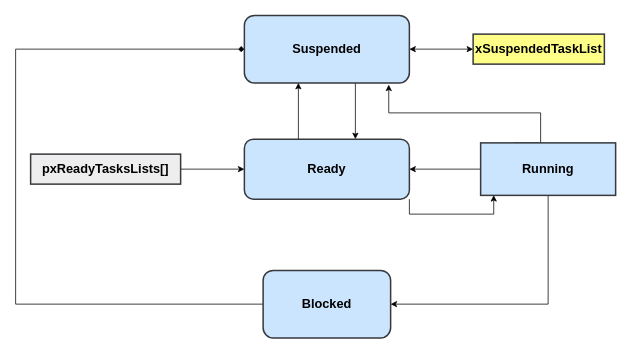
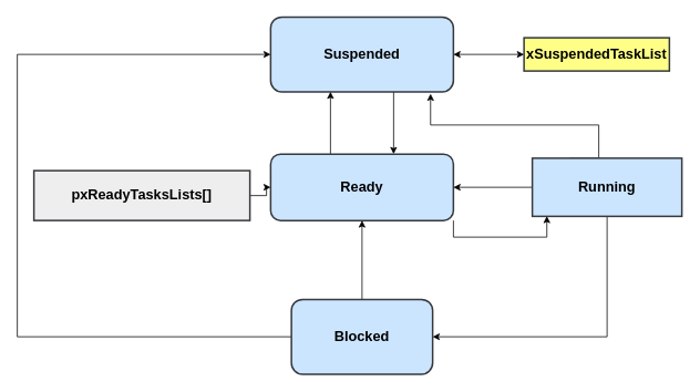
- <mxCell id="8" style="edgeStyle=orthogonalEdgeStyle;rounded=0;orthogonalLoop=1;jettySize=auto;html=1;fontSize=20;entryX=0;entryY=0.5;entryDx=0;entryDy=0;endArrow=diamond;" edge="1" parent="1" source="9" target="3"><mxGeometry relative="1" as="geometry"><mxPoint x="20" y="140" as="targetPoint" /><Array as="points"><mxPoint x="20" y="405" /><mxPoint x="20" y="65" /></Array></mxGeometry></mxCell>
+ <mxCell id="8" style="edgeStyle=orthogonalEdgeStyle;rounded=0;orthogonalLoop=1;jettySize=auto;html=1;fontSize=20;entryX=0;entryY=0.5;entryDx=0;entryDy=0;" edge="1" parent="1" source="9" target="3"><mxGeometry relative="1" as="geometry"><mxPoint x="20" y="140" as="targetPoint" /><Array as="points"><mxPoint x="20" y="405" /><mxPoint x="20" y="65" /></Array></mxGeometry></mxCell>
- <mxCell id="17" value="pxReadyTasksLists[]" style="rounded=0;whiteSpace=wrap;html=1;fontSize=17;strokeWidth=2;fillColor=#eeeeee;strokeColor=#36393d;fontStyle=1" vertex="1" parent="1"><mxGeometry x="40" y="205" width="200" height="40" as="geometry" /></mxCell>
+ <mxCell id="17" value="pxReadyTasksLists[]" style="rounded=0;whiteSpace=wrap;html=1;fontSize=17;strokeWidth=2;fillColor=#eeeeee;strokeColor=#36393d;fontStyle=1" vertex="1" parent="1"><mxGeometry x="40" y="205" width="260" height="60" as="geometry" /></mxCell>
+ <mxCell id="7" style="edgeStyle=orthogonalEdgeStyle;rounded=0;orthogonalLoop=1;jettySize=auto;html=1;exitX=0.5;exitY=0;exitDx=0;exitDy=0;fontSize=20;" edge="1" parent="1" source="9" target="6"><mxGeometry relative="1" as="geometry" /></mxCell>
